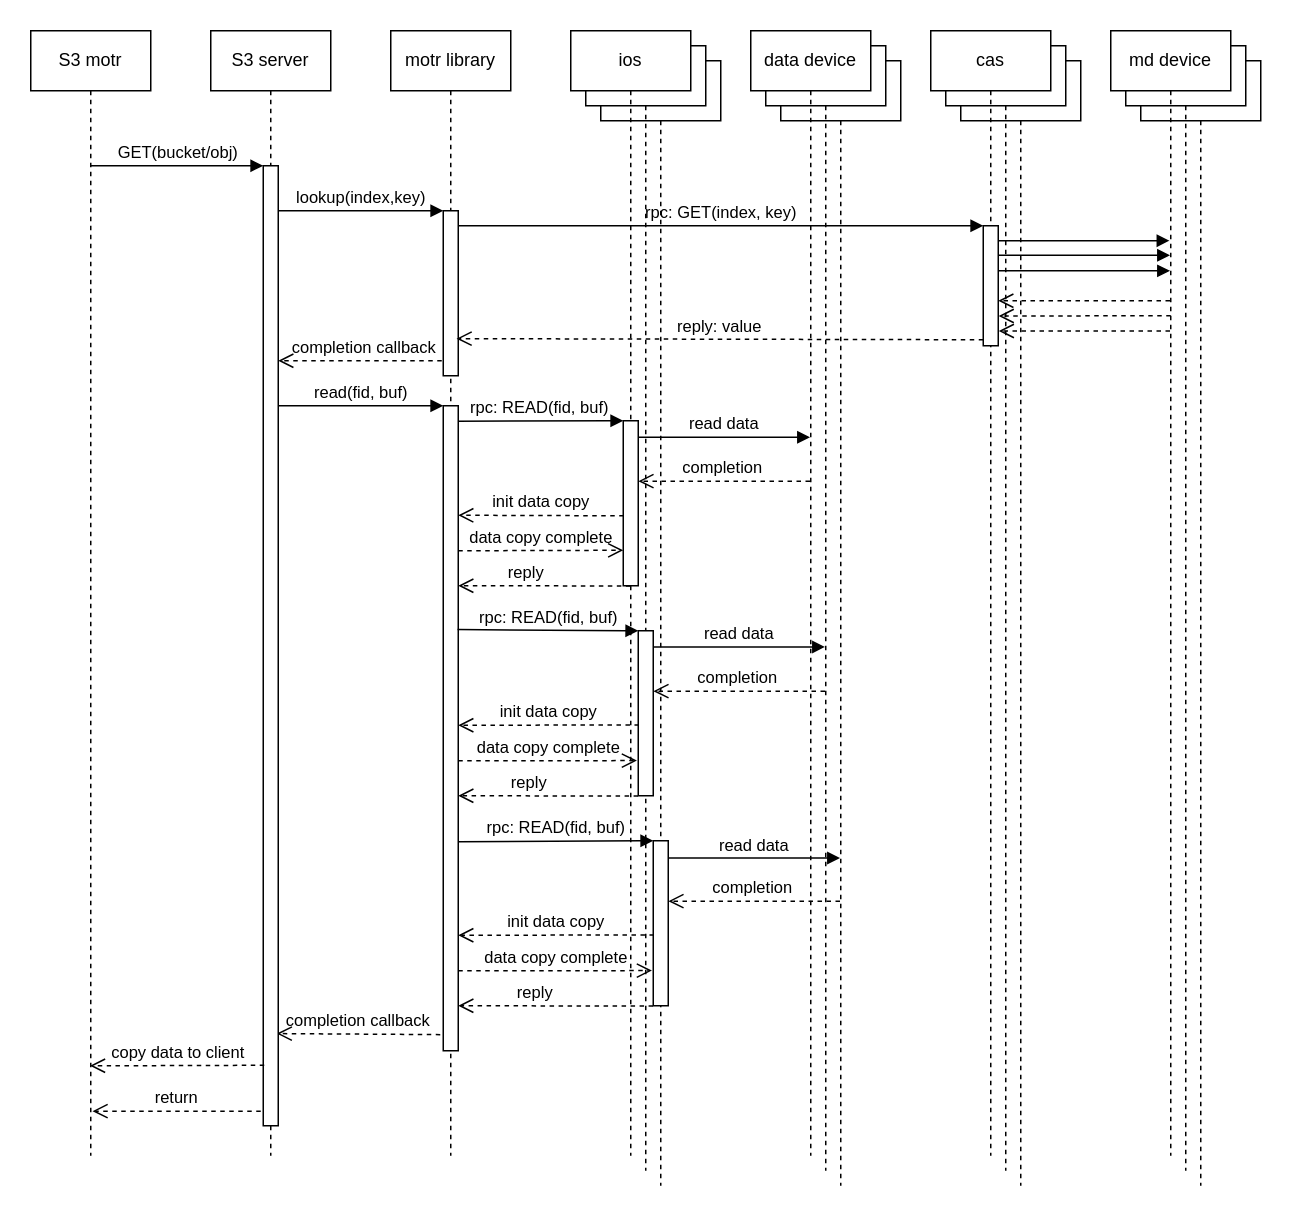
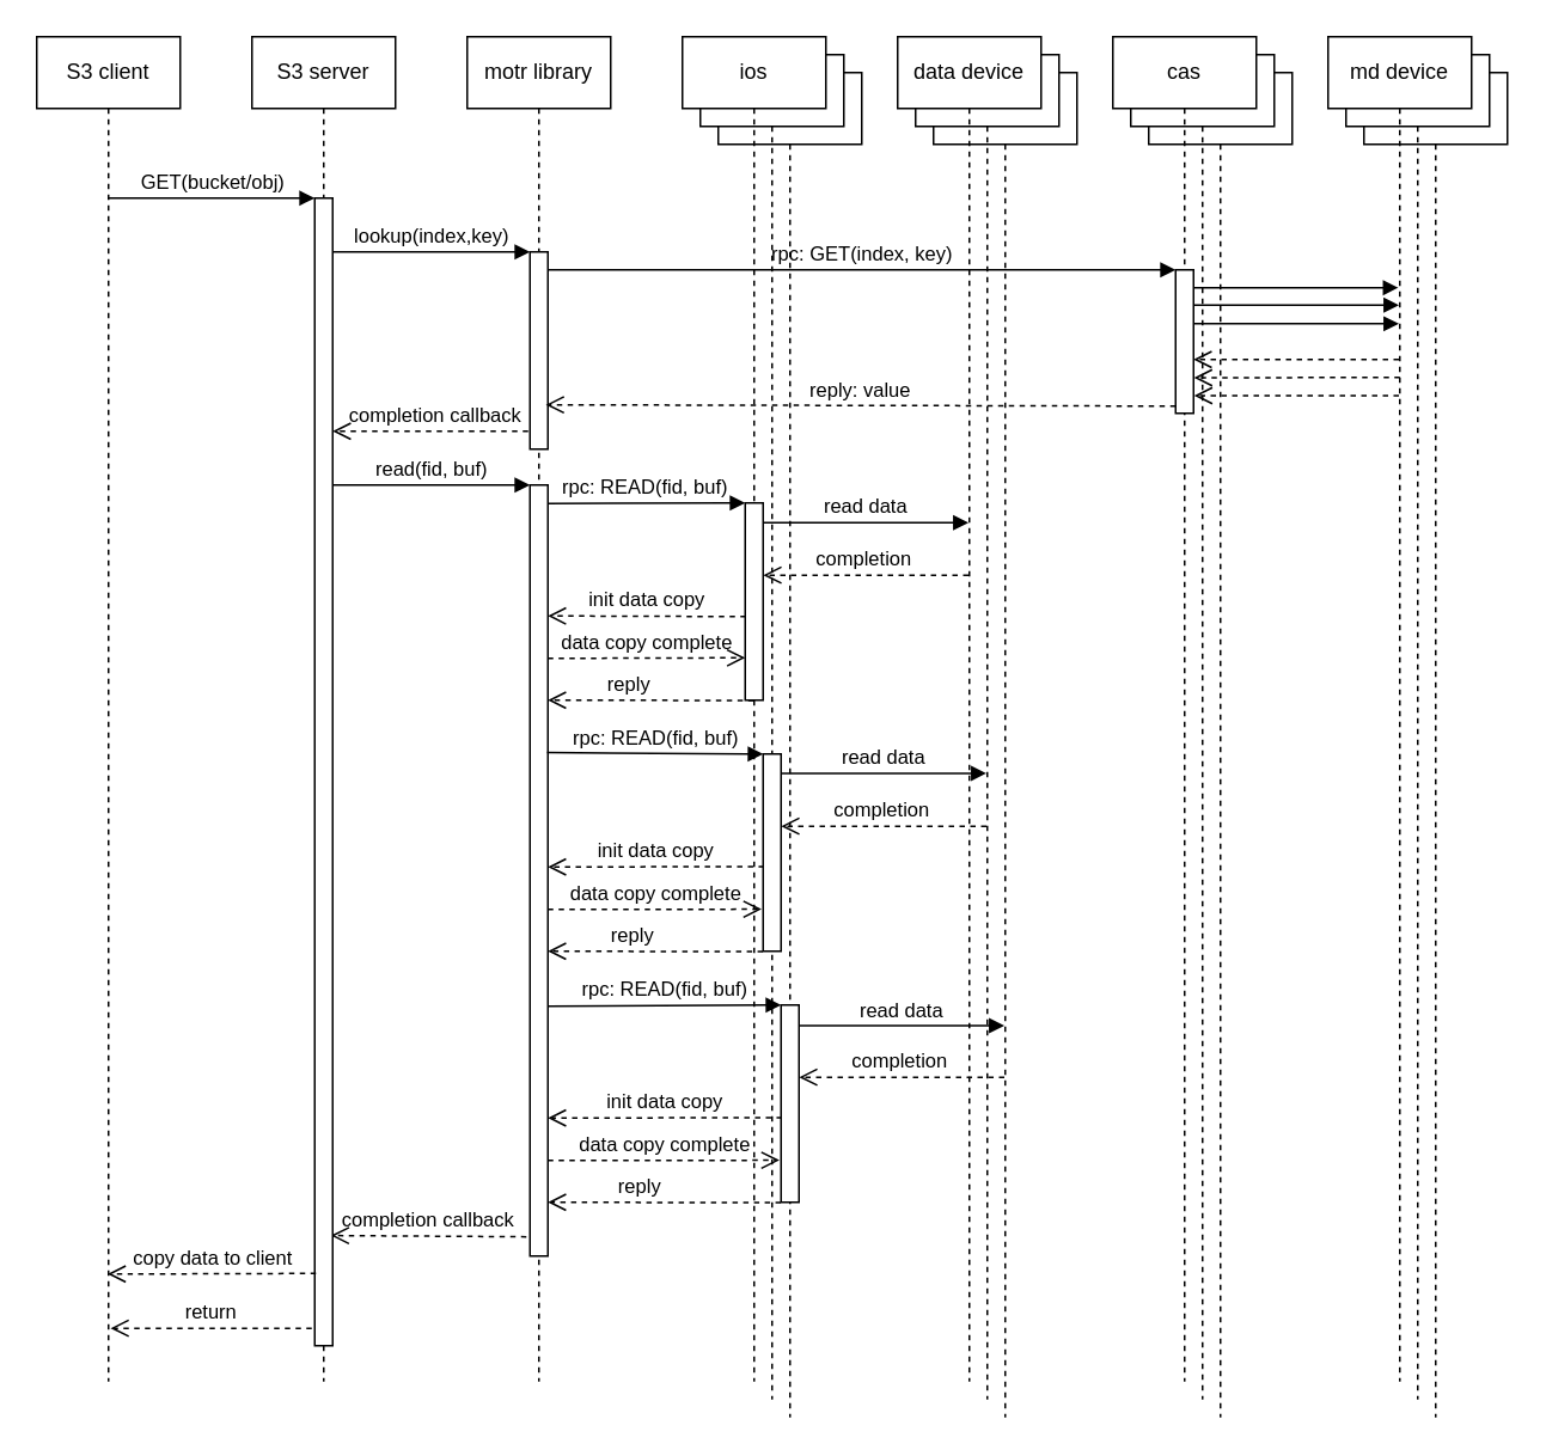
- <mxCell id="17" value="S3 motr" style="shape=umlLifeline;perimeter=lifelinePerimeter;whiteSpace=wrap;html=1;container=1;collapsible=0;recursiveResize=0;outlineConnect=0;fillColor=#FFFFFF;" parent="1" vertex="1"><mxGeometry x="20" y="20" width="80" height="750" as="geometry" /></mxCell>
+ <mxCell id="17" value="S3 client" style="shape=umlLifeline;perimeter=lifelinePerimeter;whiteSpace=wrap;html=1;container=1;collapsible=0;recursiveResize=0;outlineConnect=0;fillColor=#FFFFFF;" parent="1" vertex="1"><mxGeometry x="20" y="20" width="80" height="750" as="geometry" /></mxCell>
